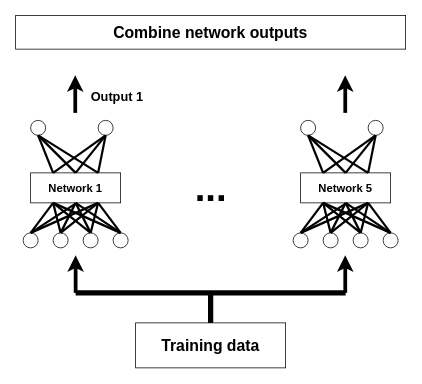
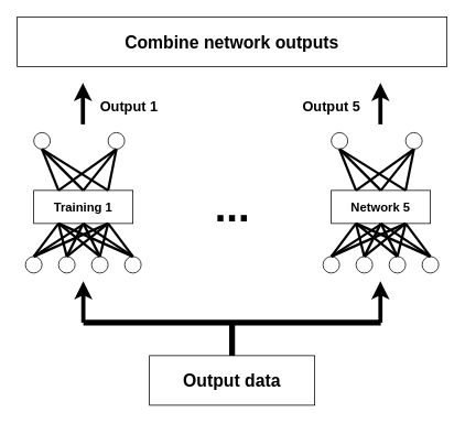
- <mxCell id="33" value="&lt;b&gt;&lt;font style=&quot;font-size: 21px&quot;&gt;Combine network outputs&lt;/font&gt;&lt;/b&gt;" style="rounded=0;whiteSpace=wrap;html=1;" vertex="1" parent="1"><mxGeometry x="20" y="20" width="520" height="45" as="geometry" /></mxCell>
+ <mxCell id="33" value="&lt;b&gt;&lt;font style=&quot;font-size: 21px&quot;&gt;Combine network outputs&lt;/font&gt;&lt;/b&gt;" style="rounded=0;whiteSpace=wrap;html=1;" vertex="1" parent="1"><mxGeometry x="20" y="20" width="520" height="60" as="geometry" /></mxCell>
+ <mxCell id="61" value="&lt;b&gt;&lt;font style=&quot;font-size: 17px&quot;&gt;Output 5&lt;/font&gt;&lt;/b&gt;" style="text;html=1;align=center;verticalAlign=middle;resizable=0;points=[];;autosize=1;" vertex="1" parent="1"><mxGeometry x="355" y="120" width="90" height="20" as="geometry" /></mxCell>
- <mxCell id="10" value="&lt;b&gt;&lt;font style=&quot;font-size: 15px&quot;&gt;Network 1&lt;/font&gt;&lt;/b&gt;" style="rounded=0;whiteSpace=wrap;html=1;strokeColor=#000000;fillColor=#FFFFFF;" vertex="1" parent="1"><mxGeometry x="40" y="230" width="120" height="40" as="geometry" /></mxCell>
+ <mxCell id="10" value="&lt;b&gt;&lt;font style=&quot;font-size: 15px&quot;&gt;Training 1&lt;/font&gt;&lt;/b&gt;" style="rounded=0;whiteSpace=wrap;html=1;strokeColor=#000000;fillColor=#FFFFFF;" vertex="1" parent="1"><mxGeometry x="40" y="230" width="120" height="40" as="geometry" /></mxCell>
- <mxCell id="2" value="&lt;font size=&quot;1&quot;&gt;&lt;b style=&quot;font-size: 21px&quot;&gt;Training data&lt;/b&gt;&lt;/font&gt;" style="rounded=0;whiteSpace=wrap;html=1;" vertex="1" parent="1"><mxGeometry x="180" y="430" width="200" height="60" as="geometry" /></mxCell>
+ <mxCell id="2" value="&lt;font size=&quot;1&quot;&gt;&lt;b style=&quot;font-size: 21px&quot;&gt;Output data&lt;/b&gt;&lt;/font&gt;" style="rounded=0;whiteSpace=wrap;html=1;" vertex="1" parent="1"><mxGeometry x="180" y="430" width="200" height="60" as="geometry" /></mxCell>
